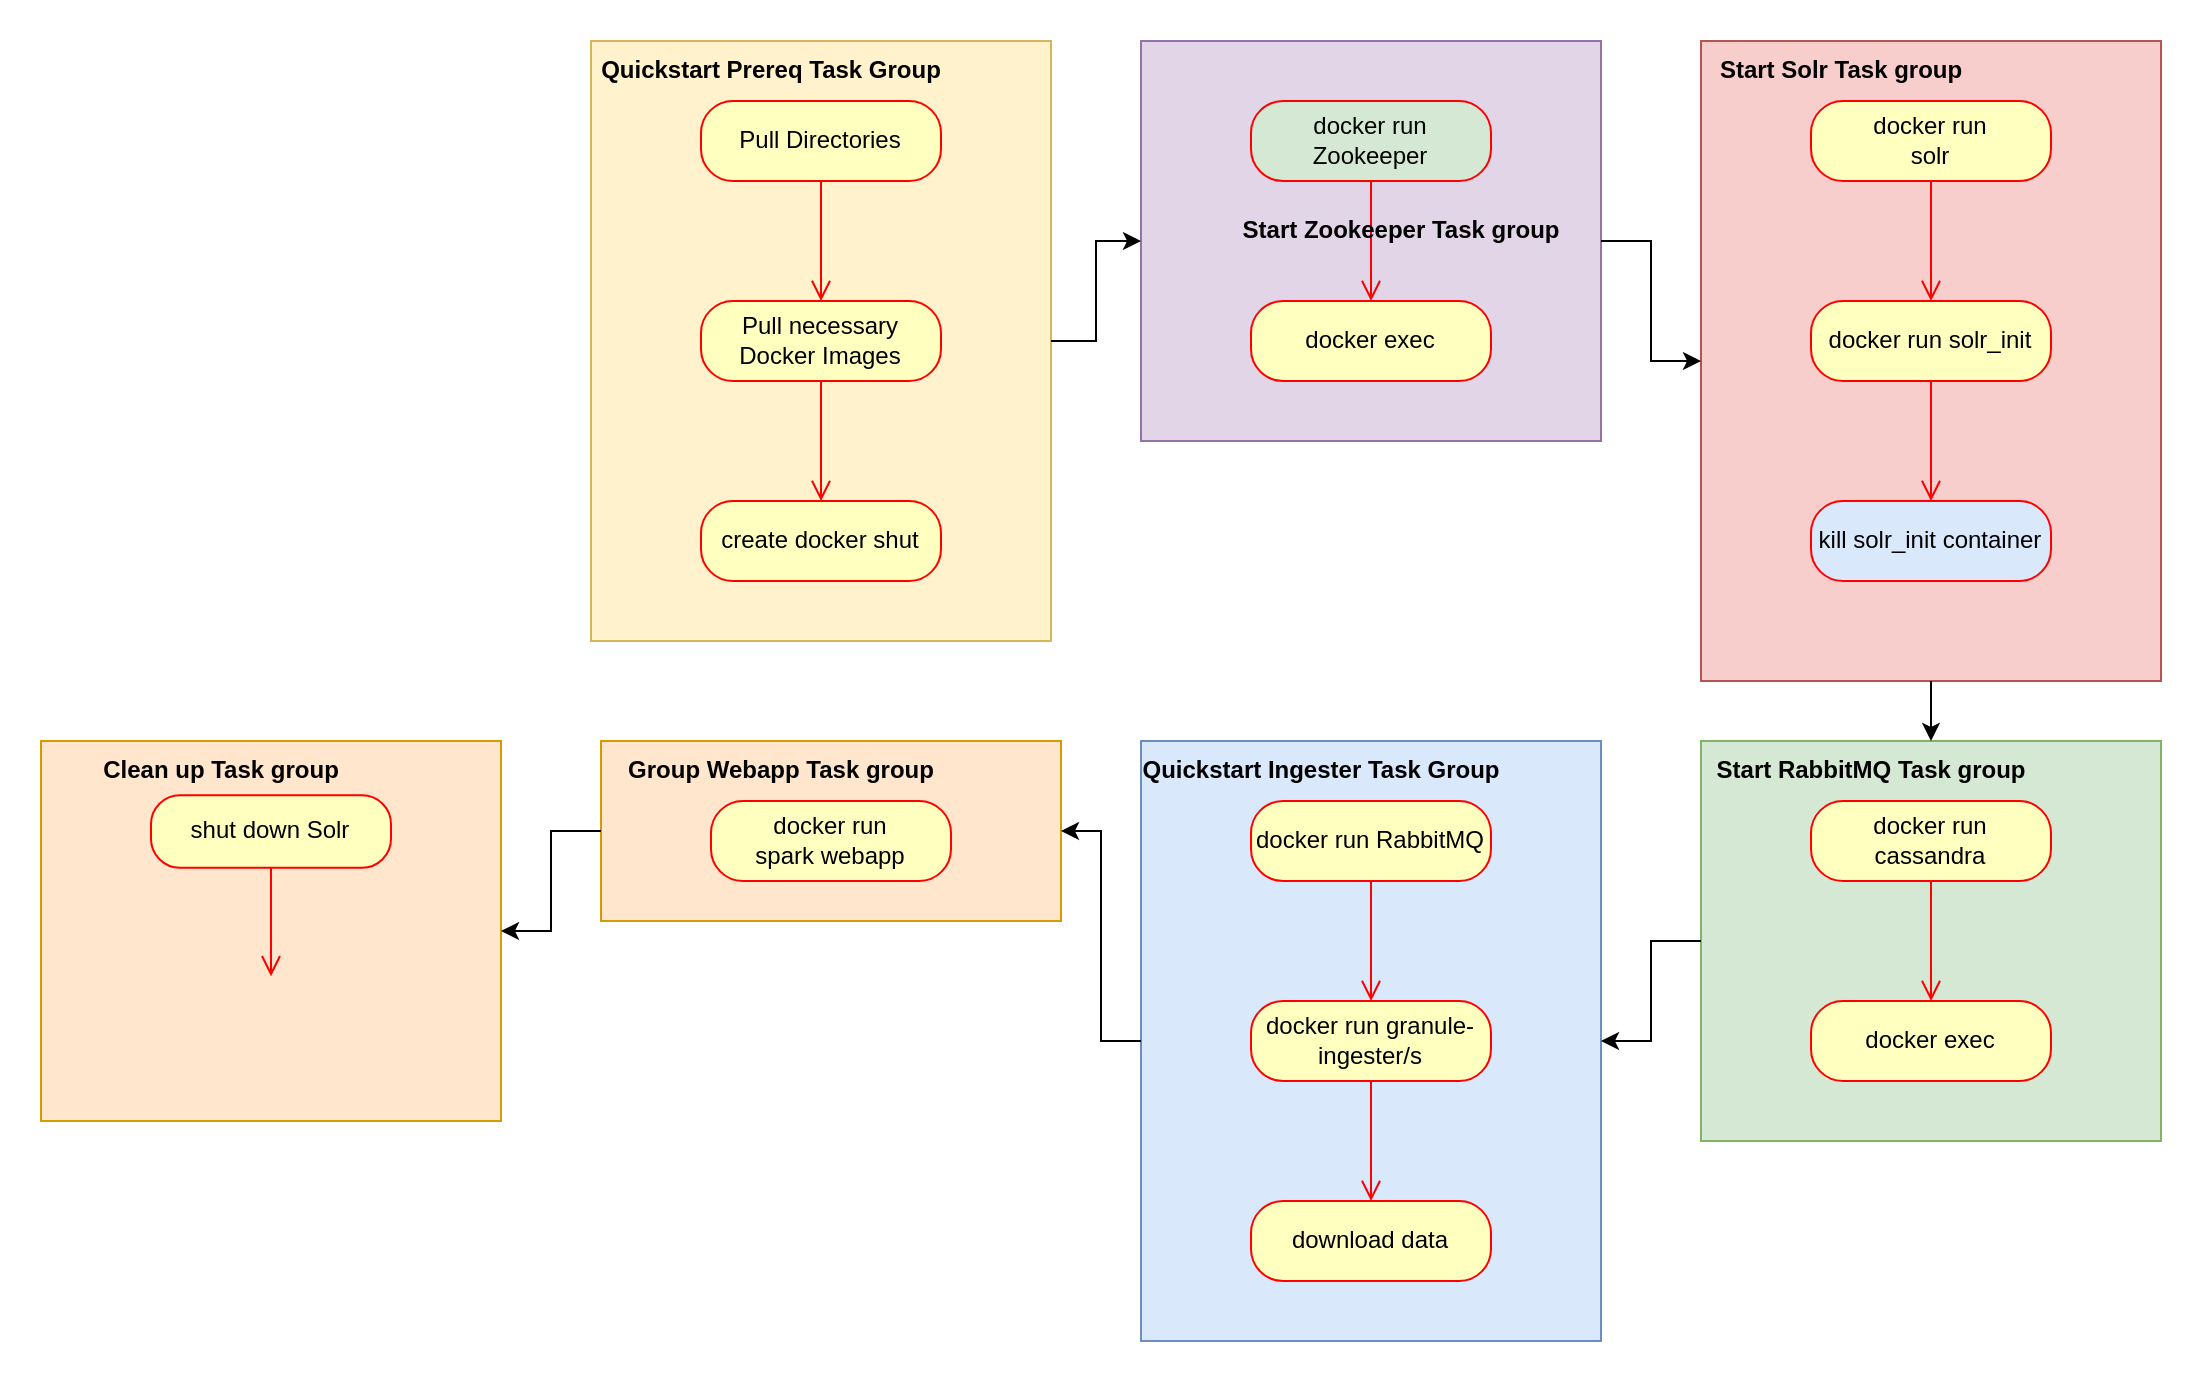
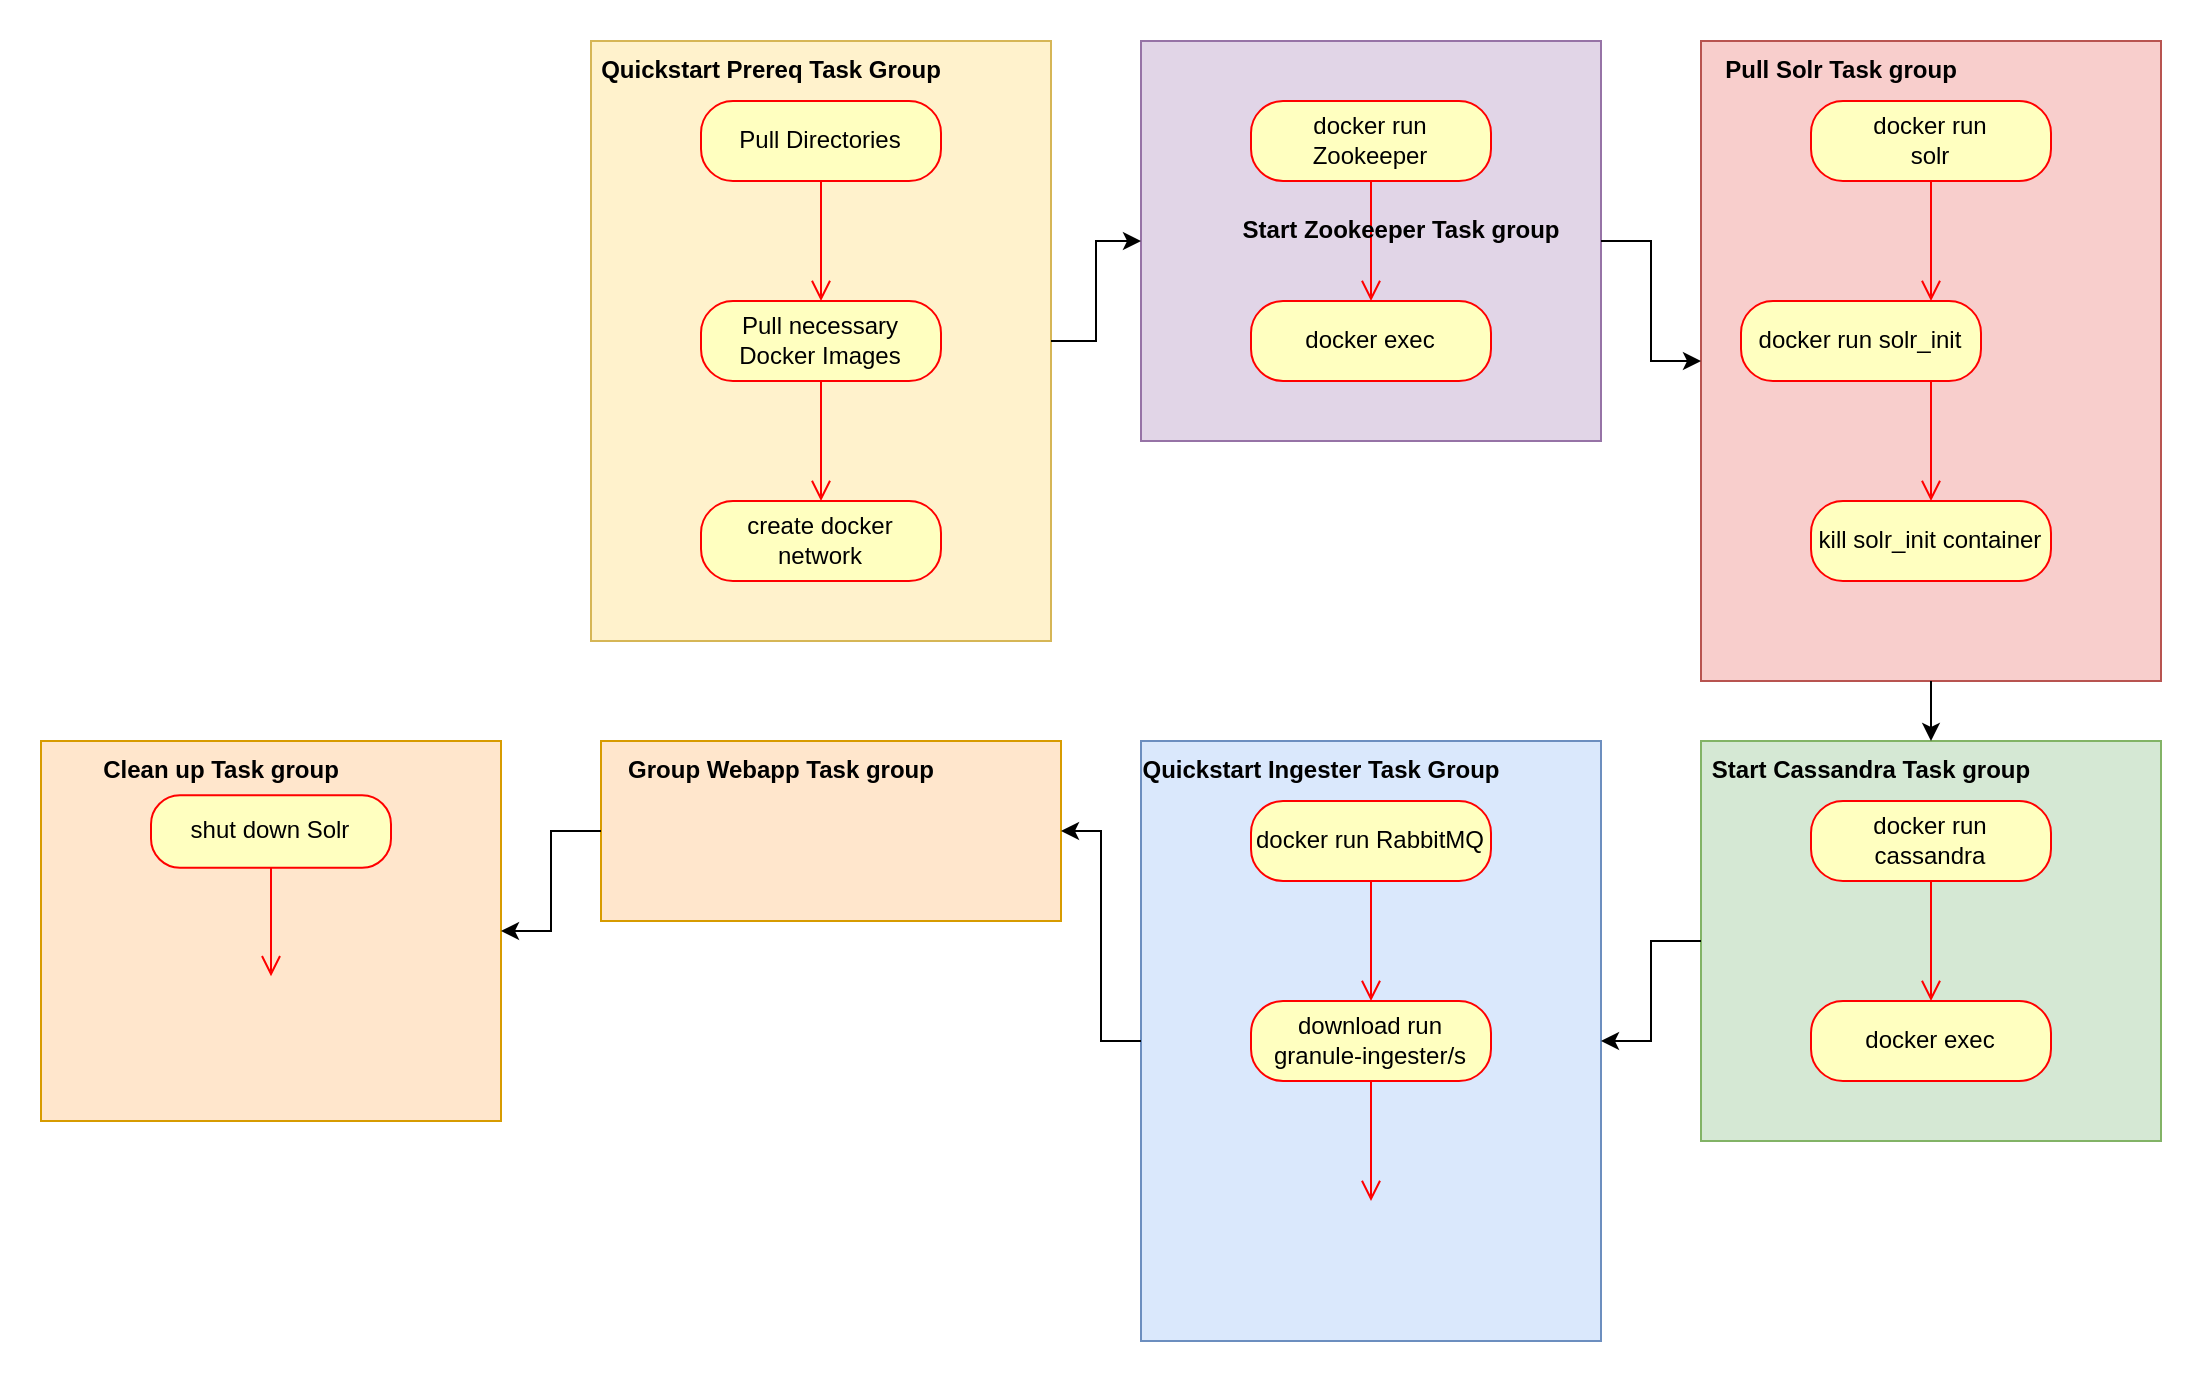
- <mxCell id="21" value="Start Solr Task group" style="text;html=1;align=center;verticalAlign=middle;resizable=0;points=[];autosize=1;strokeColor=none;fillColor=none;fontStyle=1" vertex="1" parent="16"><mxGeometry width="140" height="30" as="geometry" /></mxCell>
+ <mxCell id="21" value="Pull Solr Task group" style="text;html=1;align=center;verticalAlign=middle;resizable=0;points=[];autosize=1;strokeColor=none;fillColor=none;fontStyle=1" vertex="1" parent="16"><mxGeometry width="140" height="30" as="geometry" /></mxCell>
- <mxCell id="4" value="docker run &lt;br&gt;Zookeeper" style="rounded=1;whiteSpace=wrap;html=1;arcSize=40;fontColor=#000000;fillColor=#d5e8d4;strokeColor=#ff0000;" vertex="1" parent="2"><mxGeometry x="55" y="30" width="120" height="40" as="geometry" /></mxCell>
+ <mxCell id="4" value="docker run &lt;br&gt;Zookeeper" style="rounded=1;whiteSpace=wrap;html=1;arcSize=40;fontColor=#000000;fillColor=#ffffc0;strokeColor=#ff0000;" vertex="1" parent="2"><mxGeometry x="55" y="30" width="120" height="40" as="geometry" /></mxCell>
- <mxCell id="20" value="docker run solr_init" style="rounded=1;whiteSpace=wrap;html=1;arcSize=40;fontColor=#000000;fillColor=#ffffc0;strokeColor=#ff0000;" vertex="1" parent="16"><mxGeometry x="55" y="130" width="120" height="40" as="geometry" /></mxCell>
+ <mxCell id="20" value="docker run solr_init" style="rounded=1;whiteSpace=wrap;html=1;arcSize=40;fontColor=#000000;fillColor=#ffffc0;strokeColor=#ff0000;" vertex="1" parent="16"><mxGeometry x="20" y="130" width="120" height="40" as="geometry" /></mxCell>
- <mxCell id="14" value="create docker shut" style="rounded=1;whiteSpace=wrap;html=1;arcSize=40;fontColor=#000000;fillColor=#ffffc0;strokeColor=#ff0000;" vertex="1" parent="8"><mxGeometry x="60" y="230" width="120" height="40" as="geometry" /></mxCell>
+ <mxCell id="14" value="create docker network" style="rounded=1;whiteSpace=wrap;html=1;arcSize=40;fontColor=#000000;fillColor=#ffffc0;strokeColor=#ff0000;" vertex="1" parent="8"><mxGeometry x="60" y="230" width="120" height="40" as="geometry" /></mxCell>
- <mxCell id="23" value="kill solr_init container" style="rounded=1;whiteSpace=wrap;html=1;arcSize=40;fontColor=#000000;fillColor=#dae8fc;strokeColor=#ff0000;" vertex="1" parent="16"><mxGeometry x="55" y="230" width="120" height="40" as="geometry" /></mxCell>
+ <mxCell id="23" value="kill solr_init container" style="rounded=1;whiteSpace=wrap;html=1;arcSize=40;fontColor=#000000;fillColor=#ffffc0;strokeColor=#ff0000;" vertex="1" parent="16"><mxGeometry x="55" y="230" width="120" height="40" as="geometry" /></mxCell>
- <mxCell id="29" value="Start RabbitMQ Task group" style="text;html=1;align=center;verticalAlign=middle;resizable=0;points=[];autosize=1;strokeColor=none;fillColor=none;fontStyle=1" vertex="1" parent="24"><mxGeometry width="180" height="30" as="geometry" /></mxCell>
+ <mxCell id="29" value="Start Cassandra Task group" style="text;html=1;align=center;verticalAlign=middle;resizable=0;points=[];autosize=1;strokeColor=none;fillColor=none;fontStyle=1" vertex="1" parent="24"><mxGeometry width="180" height="30" as="geometry" /></mxCell>
- <mxCell id="40" value="docker run &lt;br&gt;spark webapp" style="rounded=1;whiteSpace=wrap;html=1;arcSize=40;fontColor=#000000;fillColor=#ffffc0;strokeColor=#ff0000;container=0;" vertex="1" parent="38"><mxGeometry x="55" y="30" width="120" height="40" as="geometry" /></mxCell>
- <mxCell id="34" value="docker run granule-ingester/s" style="rounded=1;whiteSpace=wrap;html=1;arcSize=40;fontColor=#000000;fillColor=#ffffc0;strokeColor=#ff0000;" vertex="1" parent="30"><mxGeometry x="60" y="130" width="120" height="40" as="geometry" /></mxCell>
+ <mxCell id="34" value="download run granule-ingester/s" style="rounded=1;whiteSpace=wrap;html=1;arcSize=40;fontColor=#000000;fillColor=#ffffc0;strokeColor=#ff0000;" vertex="1" parent="30"><mxGeometry x="60" y="130" width="120" height="40" as="geometry" /></mxCell>
- <mxCell id="36" value="download data" style="rounded=1;whiteSpace=wrap;html=1;arcSize=40;fontColor=#000000;fillColor=#ffffc0;strokeColor=#ff0000;" vertex="1" parent="30"><mxGeometry x="60" y="230" width="120" height="40" as="geometry" /></mxCell>
